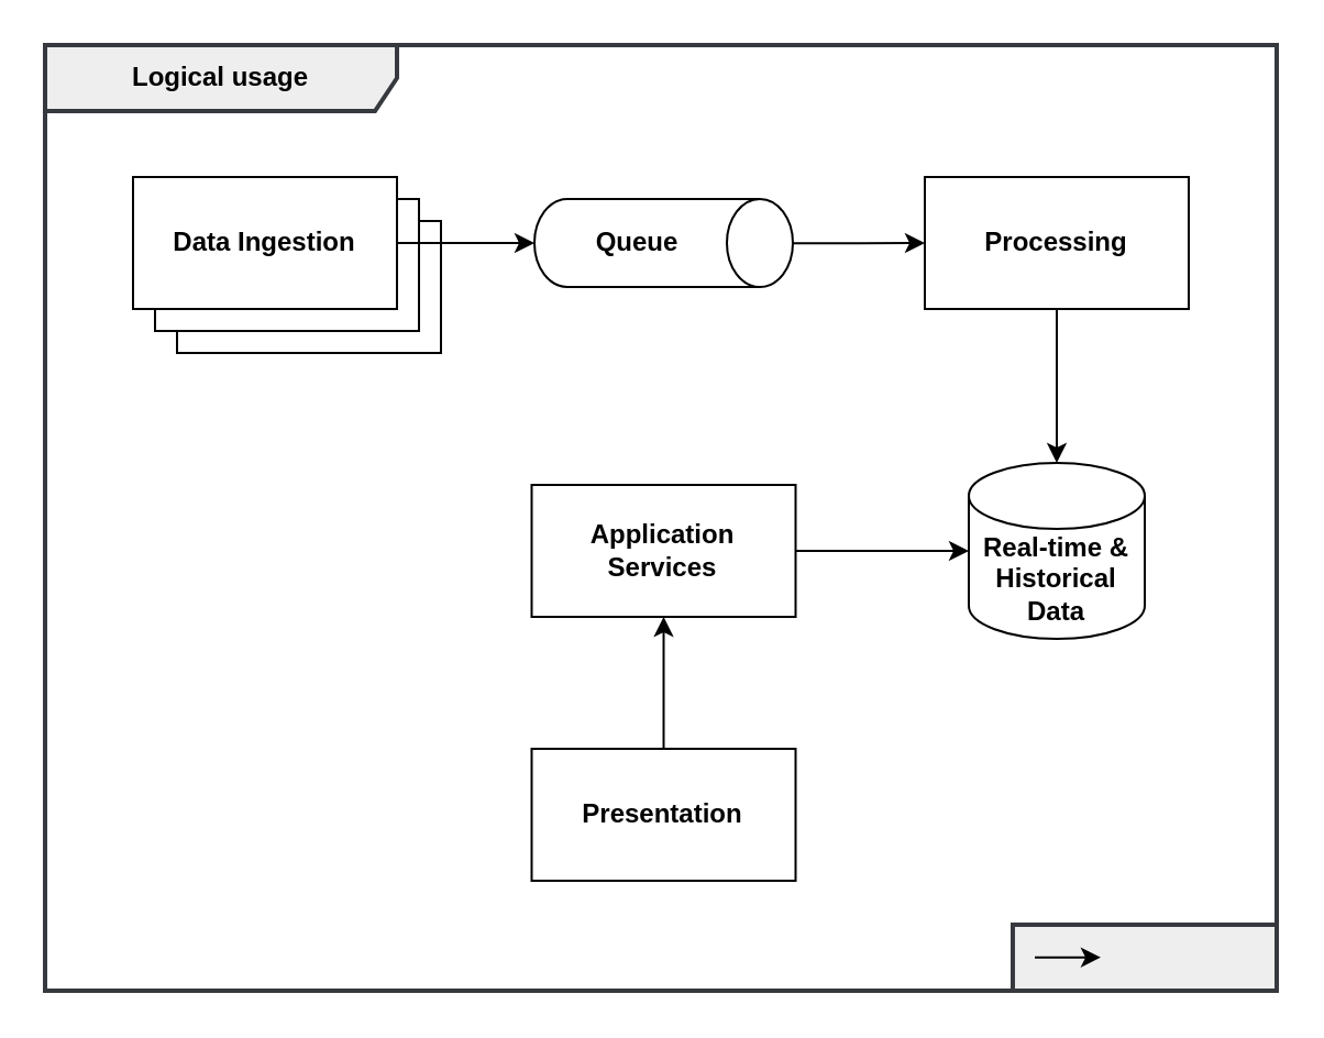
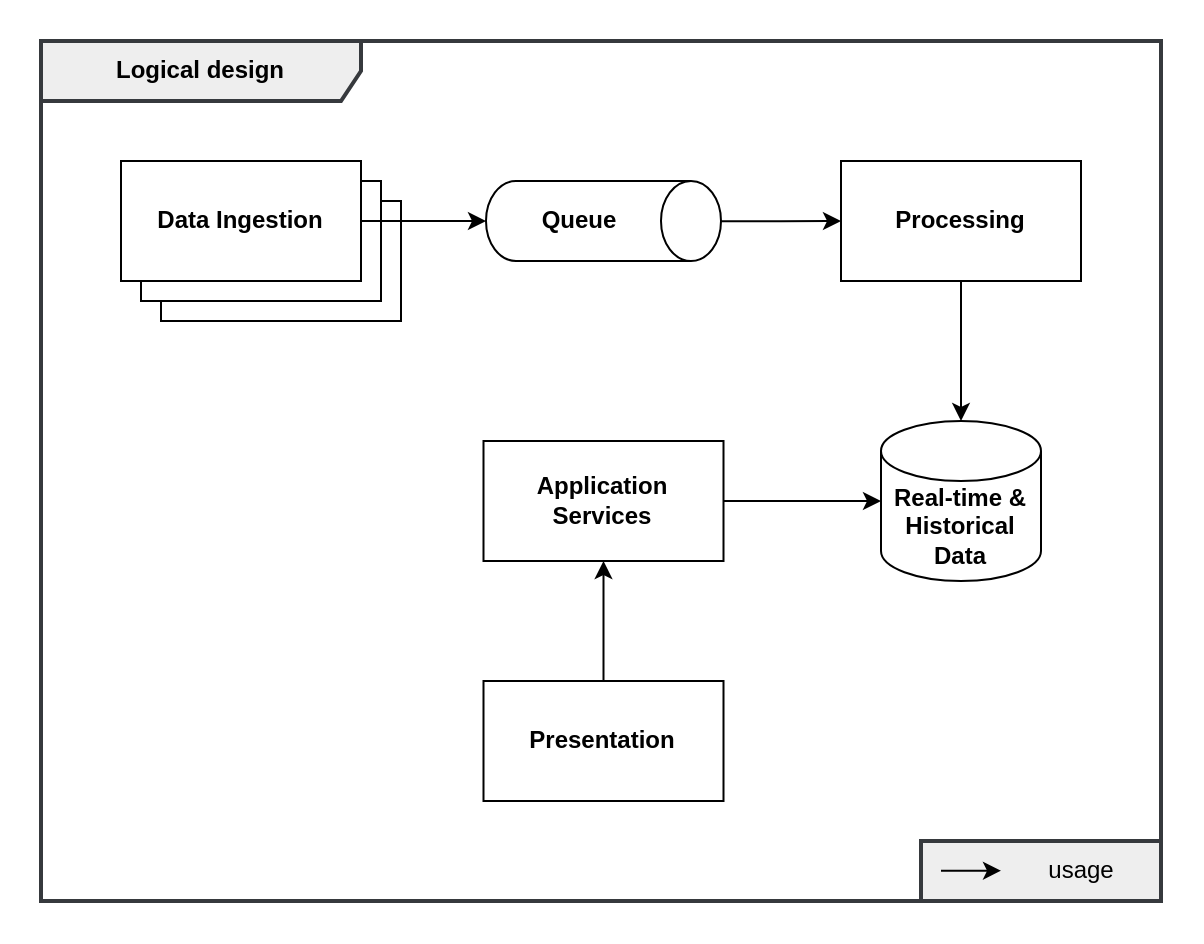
- <mxCell id="15" value="Logical usage" style="shape=umlFrame;whiteSpace=wrap;html=1;pointerEvents=0;recursiveResize=0;container=1;collapsible=0;width=160;fillColor=#eeeeee;strokeColor=#36393d;strokeWidth=2;fontStyle=1" parent="1" vertex="1"><mxGeometry x="20" y="20" width="560" height="430" as="geometry" /></mxCell>
+ <mxCell id="15" value="Logical design" style="shape=umlFrame;whiteSpace=wrap;html=1;pointerEvents=0;recursiveResize=0;container=1;collapsible=0;width=160;fillColor=#eeeeee;strokeColor=#36393d;strokeWidth=2;fontStyle=1" parent="1" vertex="1"><mxGeometry x="20" y="20" width="560" height="430" as="geometry" /></mxCell>
+ <mxCell id="18" value="usage" style="text;html=1;align=center;verticalAlign=middle;resizable=0;points=[];autosize=1;strokeColor=none;fillColor=none;" vertex="1" parent="15"><mxGeometry x="490" y="400" width="60" height="30" as="geometry" /></mxCell>
